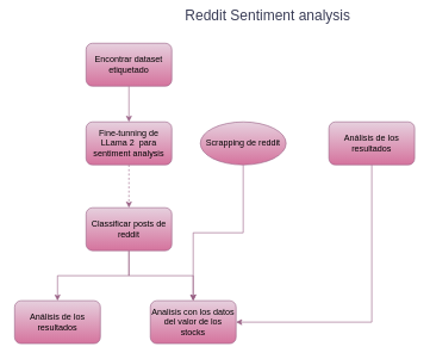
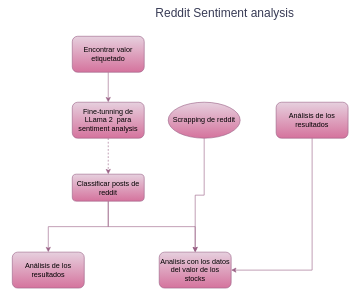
- <mxCell id="12" value="Encontrar dataset etiquetado" style="whiteSpace=wrap;html=1;fillColor=#e6d0de;rounded=1;glass=0;strokeWidth=1;shadow=0;labelBackgroundColor=none;strokeColor=#996185;gradientColor=#d5739d;" vertex="1" parent="1"><mxGeometry x="120" y="60" width="120" height="60" as="geometry" /></mxCell>
+ <mxCell id="12" value="Encontrar valor etiquetado" style="whiteSpace=wrap;html=1;fillColor=#e6d0de;rounded=1;glass=0;strokeWidth=1;shadow=0;labelBackgroundColor=none;strokeColor=#996185;gradientColor=#d5739d;" vertex="1" parent="1"><mxGeometry x="120" y="60" width="120" height="60" as="geometry" /></mxCell>
- <mxCell id="9" value="Classificar posts de reddit" style="rounded=1;whiteSpace=wrap;html=1;fontSize=12;glass=0;strokeWidth=1;shadow=0;labelBackgroundColor=none;fillColor=#e6d0de;strokeColor=#996185;gradientColor=#d5739d;" vertex="1" parent="1"><mxGeometry x="120" y="290" width="120" height="60" as="geometry" /></mxCell>
+ <mxCell id="9" value="Classificar posts de reddit" style="rounded=1;whiteSpace=wrap;html=1;fontSize=12;glass=0;strokeWidth=1;shadow=0;labelBackgroundColor=none;fillColor=#e6d0de;strokeColor=#996185;gradientColor=#d5739d;" vertex="1" parent="1"><mxGeometry x="120" y="290" width="120" height="45" as="geometry" /></mxCell>
- <mxCell id="13" value="Analisis con los datos del valor de los stocks" style="whiteSpace=wrap;html=1;fillColor=#e6d0de;rounded=1;glass=0;strokeWidth=1;shadow=0;labelBackgroundColor=none;strokeColor=#996185;gradientColor=#d5739d;" vertex="1" parent="1"><mxGeometry x="210" y="420" width="120" height="60" as="geometry" /></mxCell>
+ <mxCell id="13" value="Analisis con los datos del valor de los stocks" style="whiteSpace=wrap;html=1;fillColor=#e6d0de;rounded=1;glass=0;strokeWidth=1;shadow=0;labelBackgroundColor=none;strokeColor=#996185;gradientColor=#d5739d;" vertex="1" parent="1"><mxGeometry x="265" y="420" width="120" height="60" as="geometry" /></mxCell>
